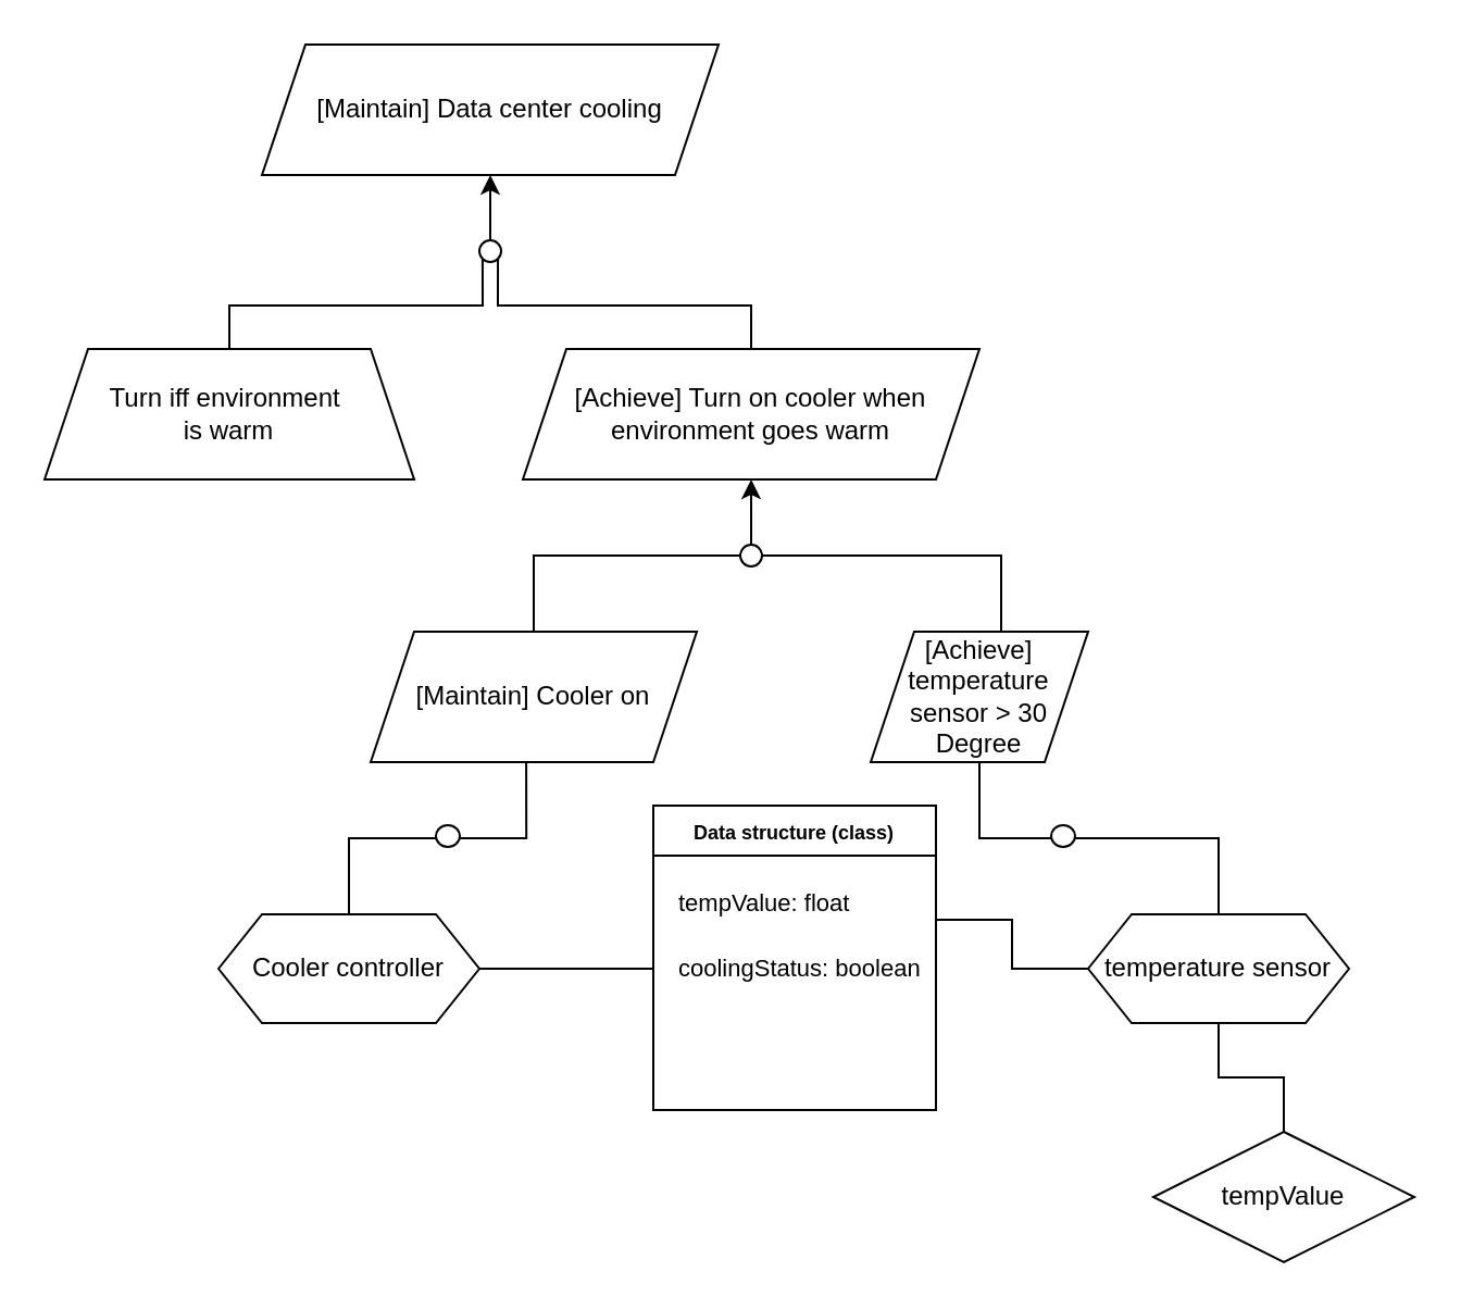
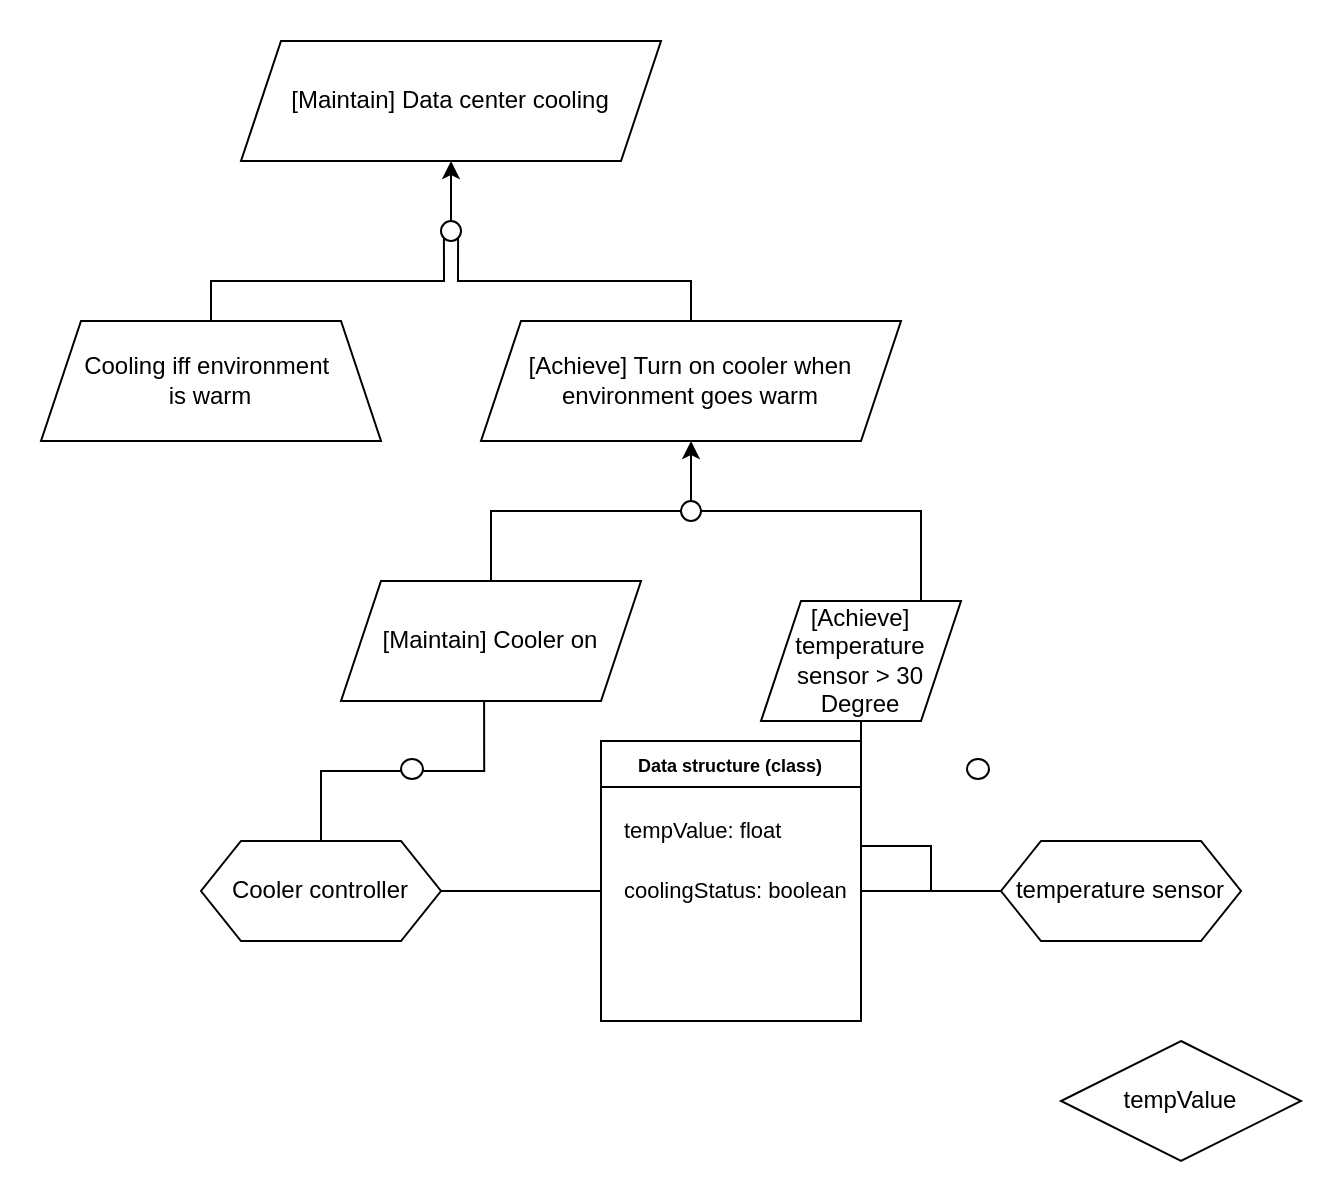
- <mxCell id="6" value="Turn iff environment&amp;nbsp;&lt;div&gt;is warm&lt;/div&gt;" style="shape=trapezoid;perimeter=trapezoidPerimeter;whiteSpace=wrap;html=1;fixedSize=1;" vertex="1" parent="1"><mxGeometry x="20" y="160" width="170" height="60" as="geometry" /></mxCell>
+ <mxCell id="6" value="Cooling iff environment&amp;nbsp;&lt;div&gt;is warm&lt;/div&gt;" style="shape=trapezoid;perimeter=trapezoidPerimeter;whiteSpace=wrap;html=1;fixedSize=1;" vertex="1" parent="1"><mxGeometry x="20" y="160" width="170" height="60" as="geometry" /></mxCell>
- <mxCell id="8" value="[Achieve] temperature sensor &amp;gt; 30 Degree" style="shape=parallelogram;perimeter=parallelogramPerimeter;whiteSpace=wrap;html=1;fixedSize=1;" vertex="1" parent="1"><mxGeometry x="400" y="290" width="100" height="60" as="geometry" /></mxCell>
+ <mxCell id="8" value="[Achieve] temperature sensor &amp;gt; 30 Degree" style="shape=parallelogram;perimeter=parallelogramPerimeter;whiteSpace=wrap;html=1;fixedSize=1;" vertex="1" parent="1"><mxGeometry x="380" y="300" width="100" height="60" as="geometry" /></mxCell>
- <mxCell id="23" style="edgeStyle=orthogonalEdgeStyle;rounded=0;orthogonalLoop=1;jettySize=auto;html=1;entryX=0.5;entryY=1;entryDx=0;entryDy=0;endArrow=none;endFill=0;" edge="1" parent="1" source="24" target="19"><mxGeometry relative="1" as="geometry" /></mxCell>
